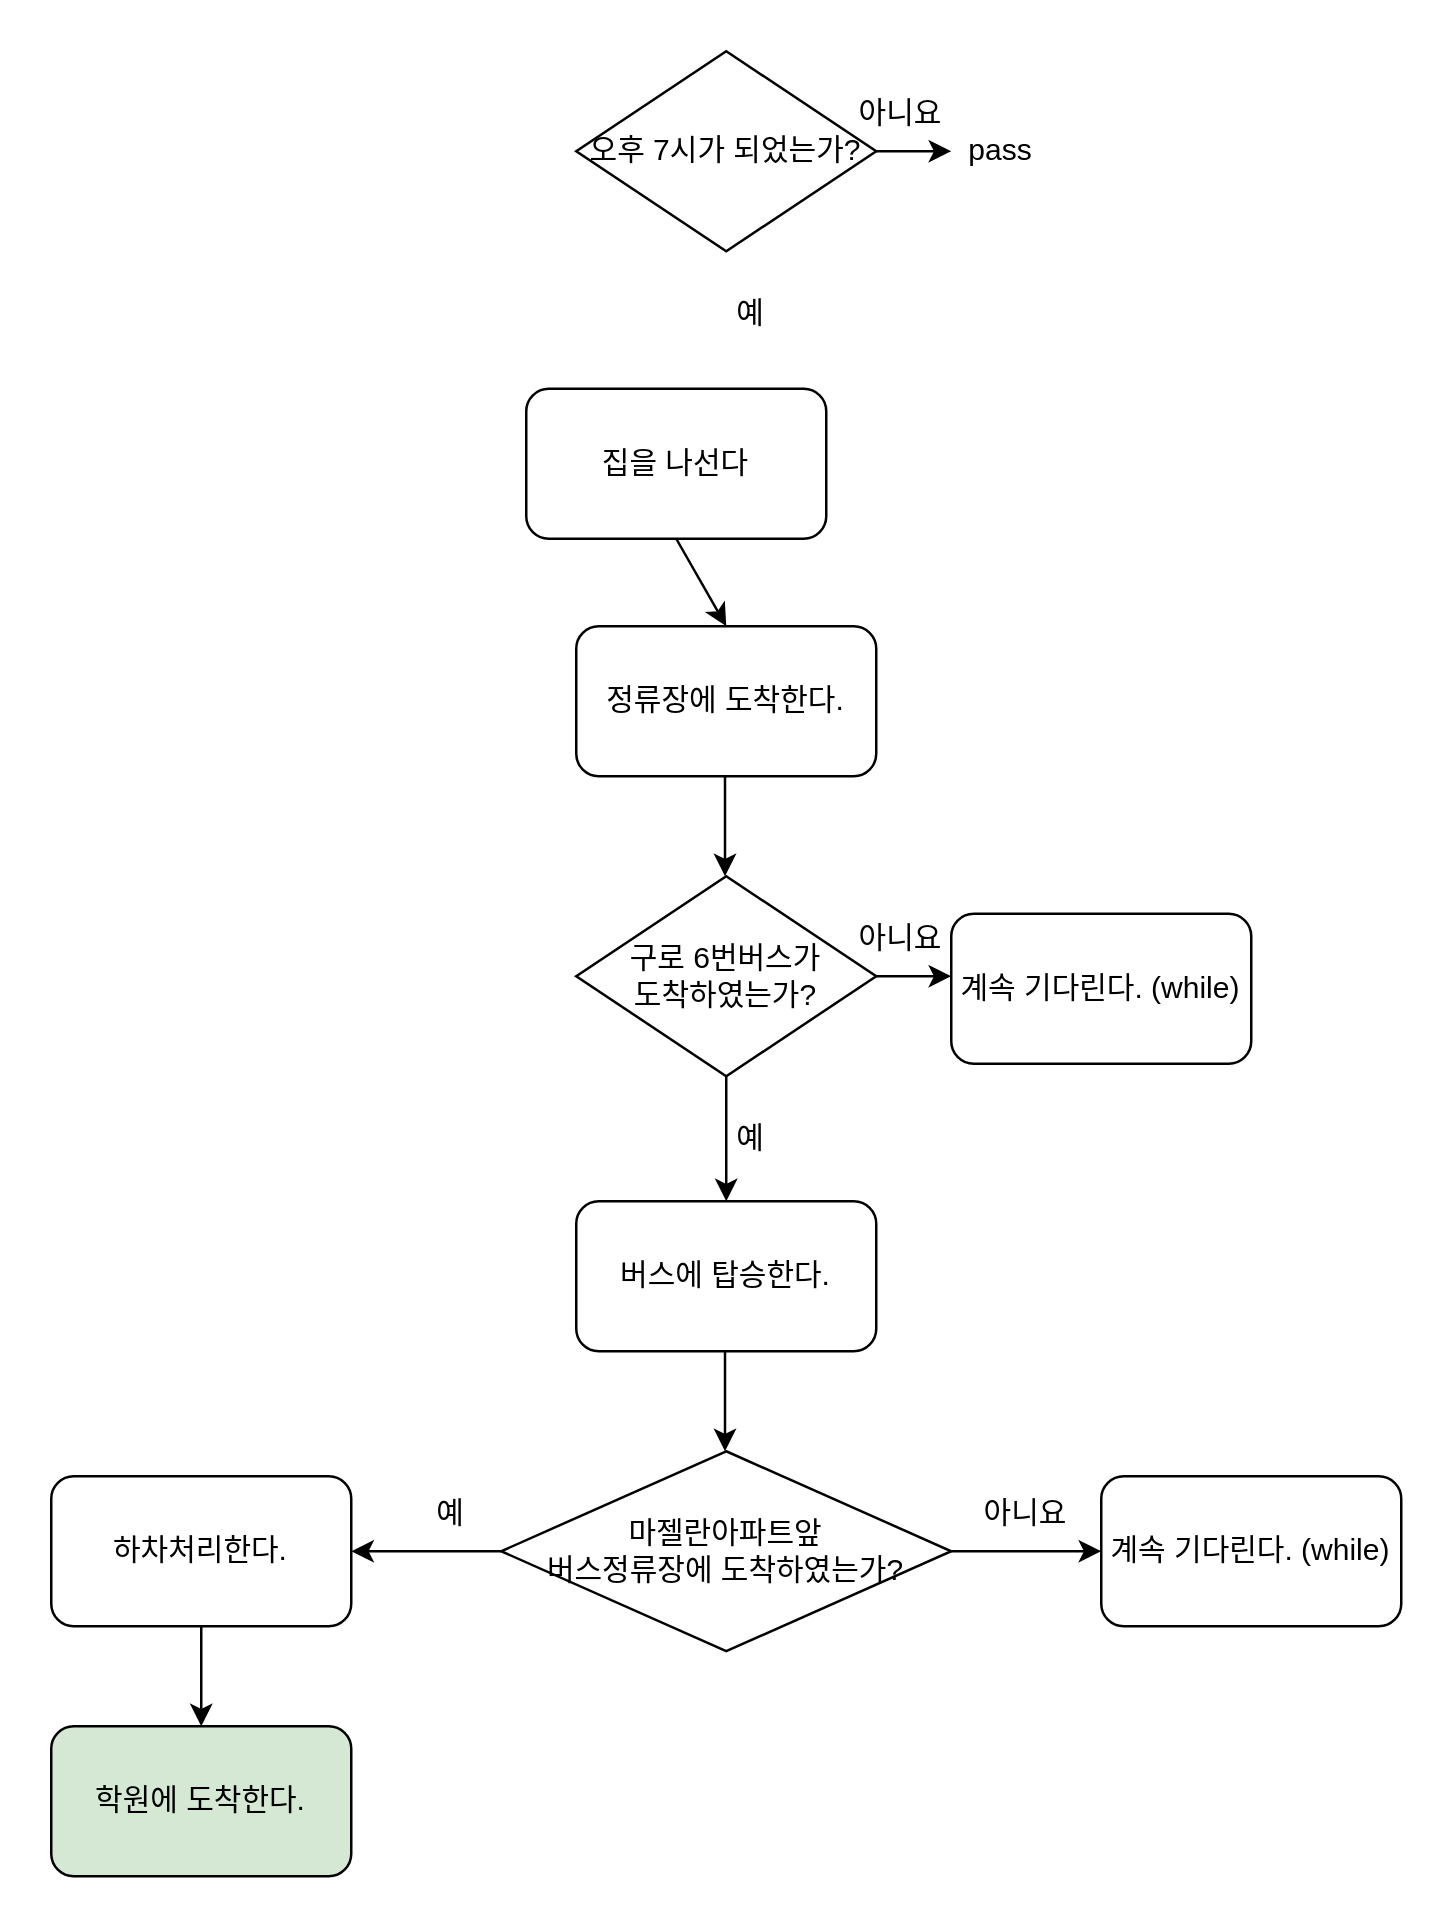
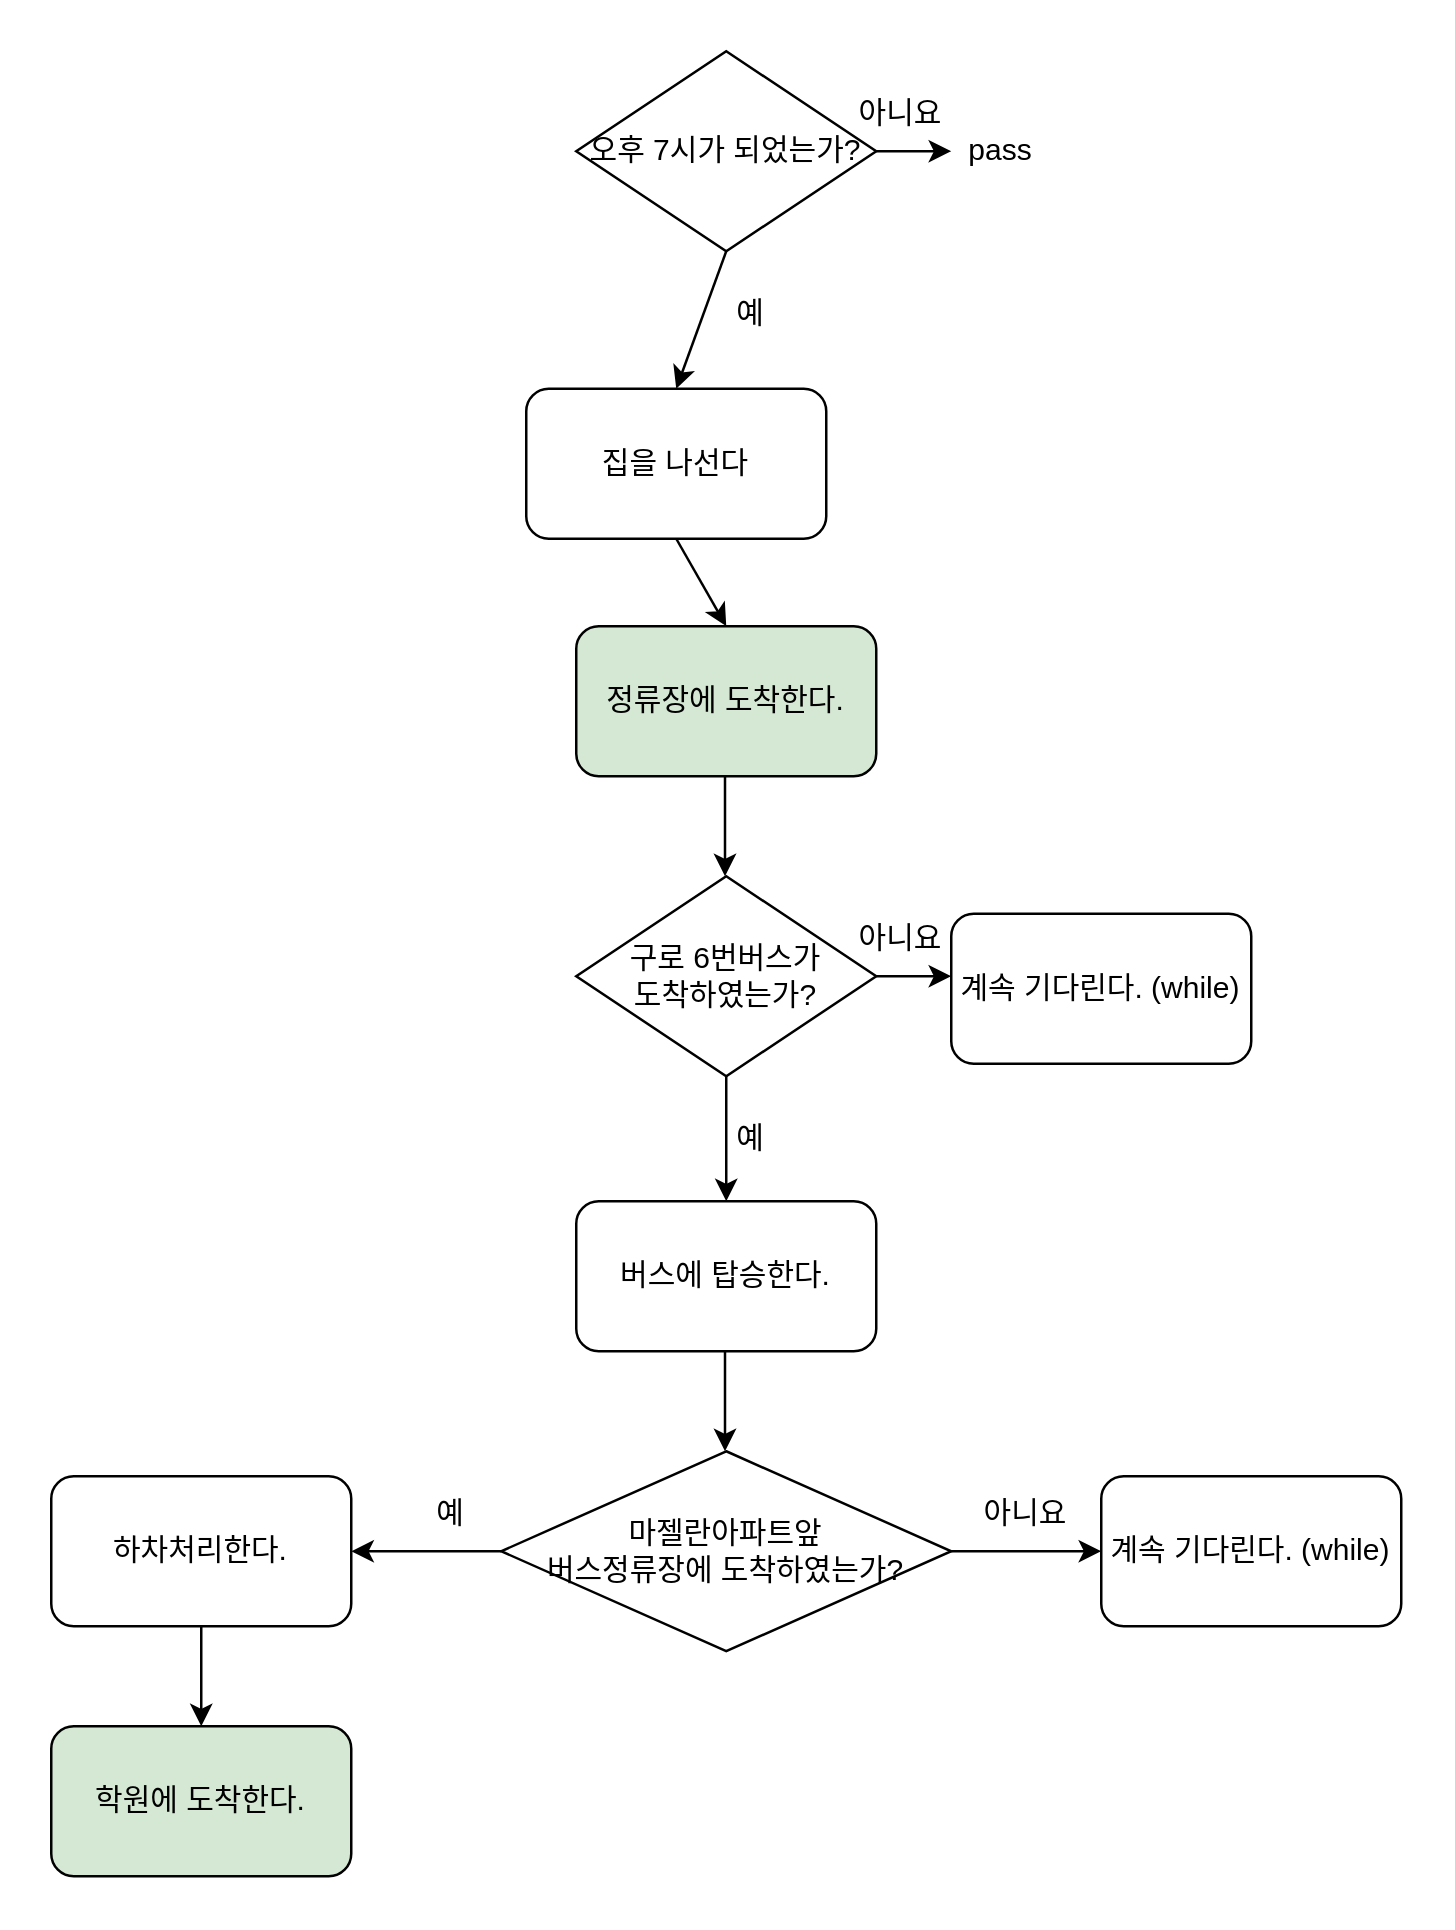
+ <mxCell id="4" value="" style="endArrow=classic;html=1;rounded=0;exitX=0.5;exitY=1;exitDx=0;exitDy=0;entryX=0.5;entryY=0;entryDx=0;entryDy=0;" edge="1" parent="1" source="3" target="2"><mxGeometry width="50" height="50" relative="1" as="geometry"><mxPoint x="260" y="230" as="sourcePoint" /><mxPoint x="310" y="180" as="targetPoint" /></mxGeometry></mxCell>
- <mxCell id="10" value="정류장에 도착한다." style="rounded=1;whiteSpace=wrap;html=1;" vertex="1" parent="1"><mxGeometry x="230" y="250" width="120" height="60" as="geometry" /></mxCell>
+ <mxCell id="10" value="정류장에 도착한다." style="rounded=1;whiteSpace=wrap;html=1;fillColor=#d5e8d4;" vertex="1" parent="1"><mxGeometry x="230" y="250" width="120" height="60" as="geometry" /></mxCell>
